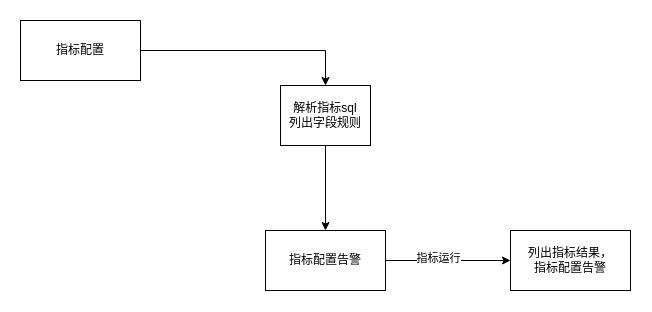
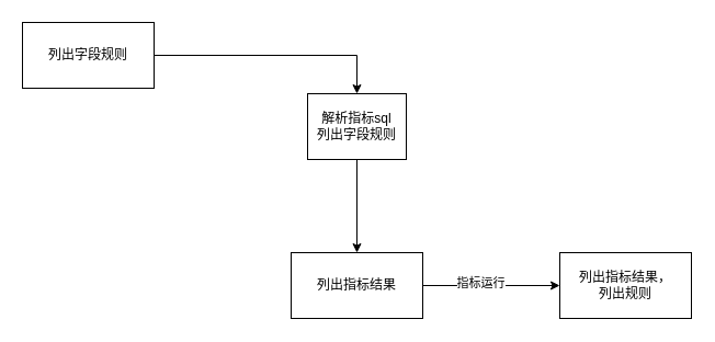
- <mxCell id="3" value="指标配置" style="rounded=0;whiteSpace=wrap;html=1;" vertex="1" parent="1"><mxGeometry x="20" y="20" width="120" height="60" as="geometry" /></mxCell>
+ <mxCell id="3" value="列出字段规则" style="rounded=0;whiteSpace=wrap;html=1;" vertex="1" parent="1"><mxGeometry x="20" y="20" width="120" height="60" as="geometry" /></mxCell>
- <mxCell id="8" value="指标配置告警" style="rounded=0;whiteSpace=wrap;html=1;" vertex="1" parent="1"><mxGeometry x="265" y="230" width="120" height="60" as="geometry" /></mxCell>
+ <mxCell id="8" value="列出指标结果" style="rounded=0;whiteSpace=wrap;html=1;" vertex="1" parent="1"><mxGeometry x="265" y="230" width="120" height="60" as="geometry" /></mxCell>
- <mxCell id="9" value="列出指标结果，&lt;br&gt;指标配置告警" style="rounded=0;whiteSpace=wrap;html=1;" vertex="1" parent="1"><mxGeometry x="510" y="230" width="120" height="60" as="geometry" /></mxCell>
+ <mxCell id="9" value="列出指标结果，&lt;br&gt;列出规则" style="rounded=0;whiteSpace=wrap;html=1;" vertex="1" parent="1"><mxGeometry x="510" y="230" width="120" height="60" as="geometry" /></mxCell>
